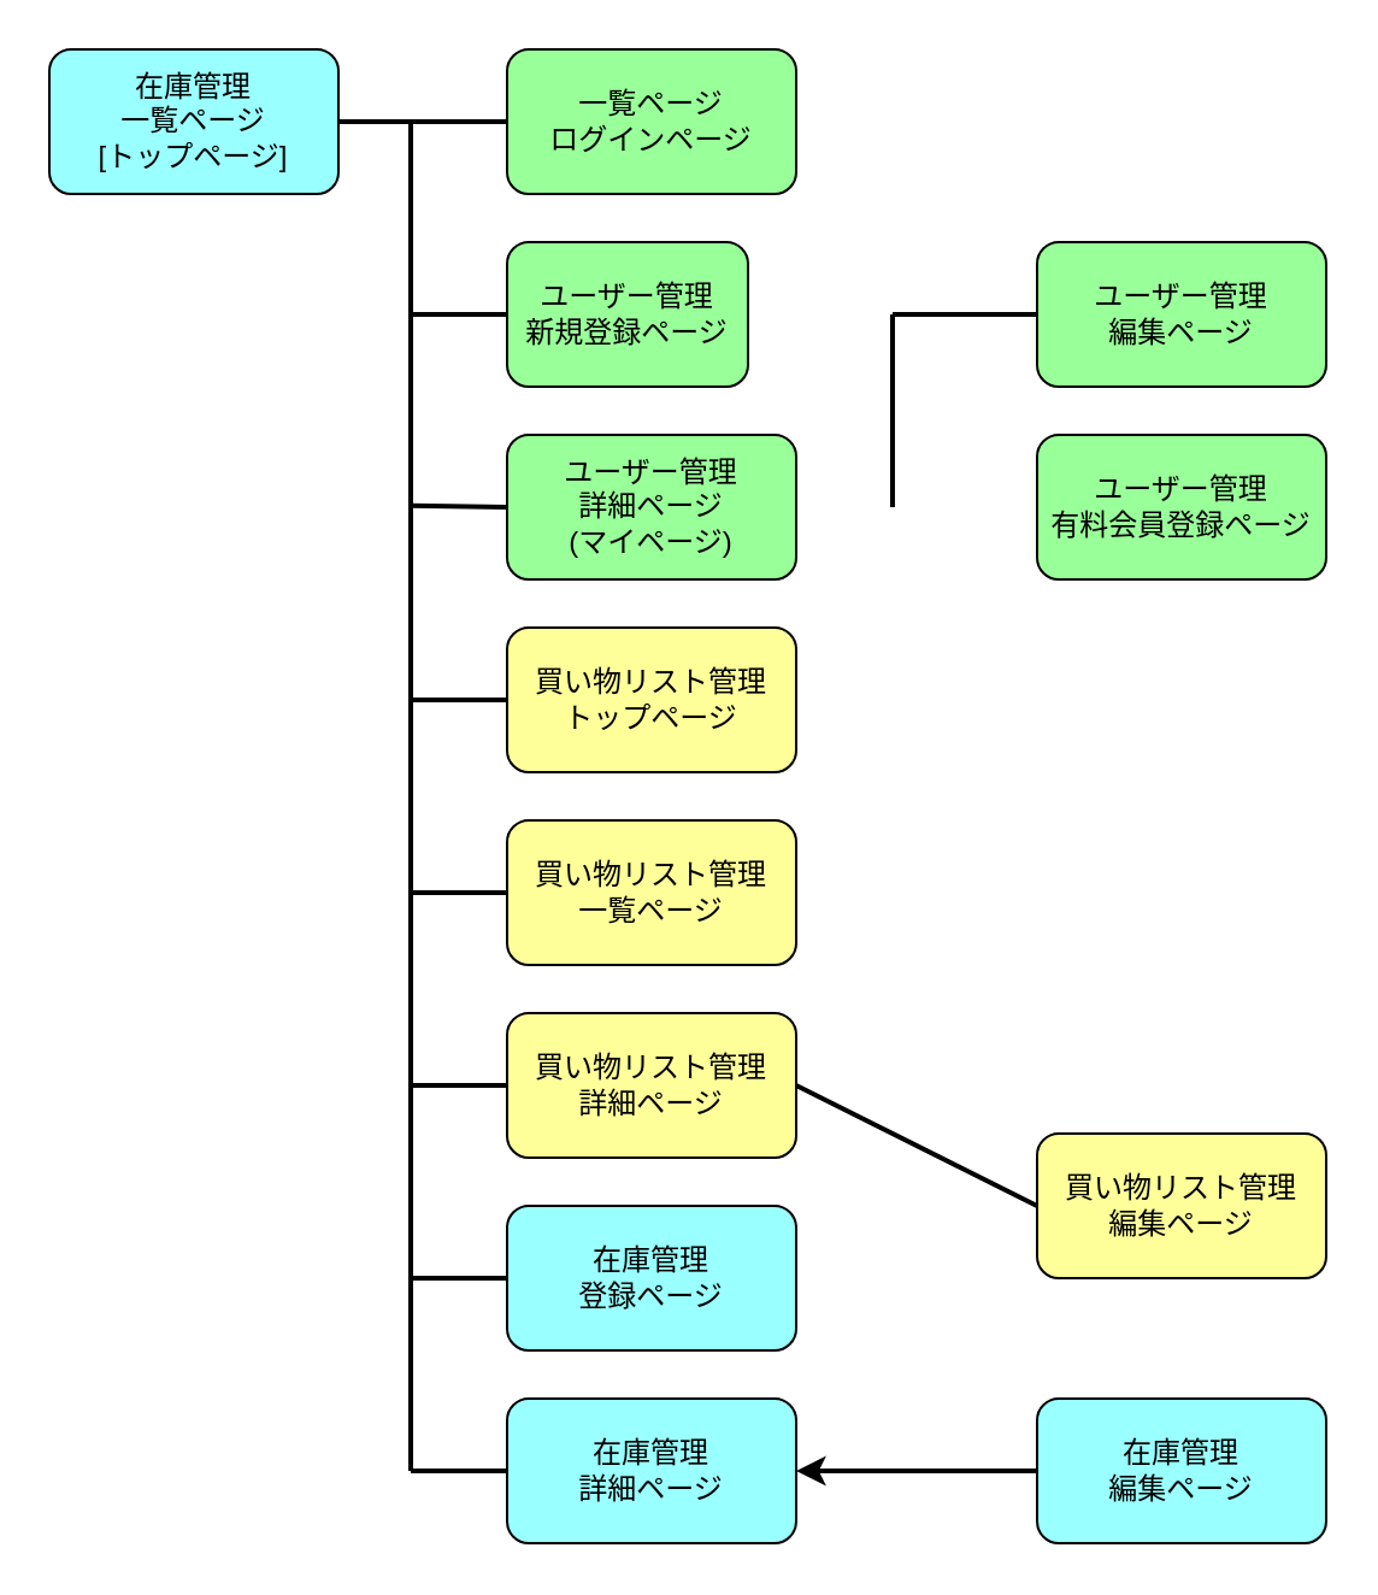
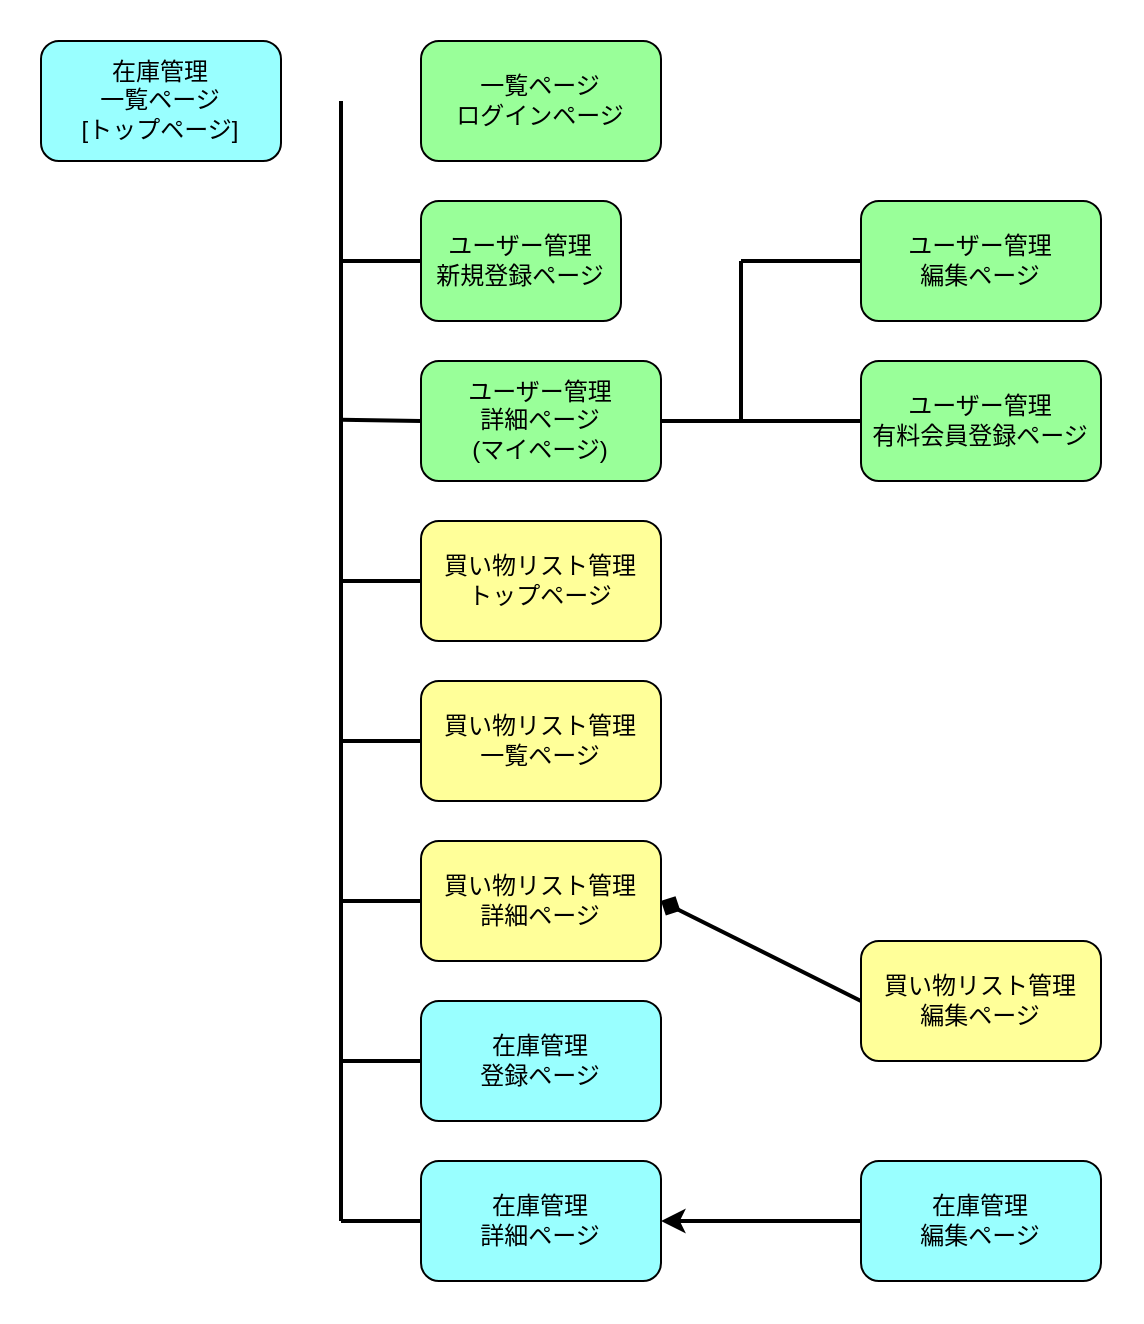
- <mxCell id="3" value="" style="endArrow=none;html=1;fontColor=#000000;fontSize=14;strokeWidth=2;exitX=1;exitY=0.5;exitDx=0;exitDy=0;entryX=0;entryY=0.5;entryDx=0;entryDy=0;" edge="1" parent="1" source="2" target="4"><mxGeometry width="50" height="50" relative="1" as="geometry"><mxPoint x="55" y="330" as="sourcePoint" /><mxPoint x="200" y="50" as="targetPoint" /></mxGeometry></mxCell>
+ <mxCell id="17" value="" style="endArrow=none;html=1;fontColor=#000000;fontSize=14;strokeWidth=2;exitX=0;exitY=0.5;exitDx=0;exitDy=0;entryX=1;entryY=0.5;entryDx=0;entryDy=0;" edge="1" parent="1" source="16" target="7"><mxGeometry width="50" height="50" relative="1" as="geometry"><mxPoint x="480" y="380" as="sourcePoint" /><mxPoint x="340" y="379.29" as="targetPoint" /></mxGeometry></mxCell>
- <mxCell id="28" value="" style="endArrow=none;html=1;fontColor=#000000;fontSize=14;strokeWidth=2;exitX=0;exitY=0.5;exitDx=0;exitDy=0;entryX=1;entryY=0.5;entryDx=0;entryDy=0;" edge="1" parent="1" source="27" target="20"><mxGeometry width="50" height="50" relative="1" as="geometry"><mxPoint x="474" y="100.71" as="sourcePoint" /><mxPoint x="334" y="100" as="targetPoint" /></mxGeometry></mxCell>
+ <mxCell id="28" value="" style="endArrow=diamond;html=1;fontColor=#000000;fontSize=14;strokeWidth=2;exitX=0;exitY=0.5;exitDx=0;exitDy=0;entryX=1;entryY=0.5;entryDx=0;entryDy=0;" edge="1" parent="1" source="27" target="20"><mxGeometry width="50" height="50" relative="1" as="geometry"><mxPoint x="474" y="100.71" as="sourcePoint" /><mxPoint x="334" y="100" as="targetPoint" /></mxGeometry></mxCell>
